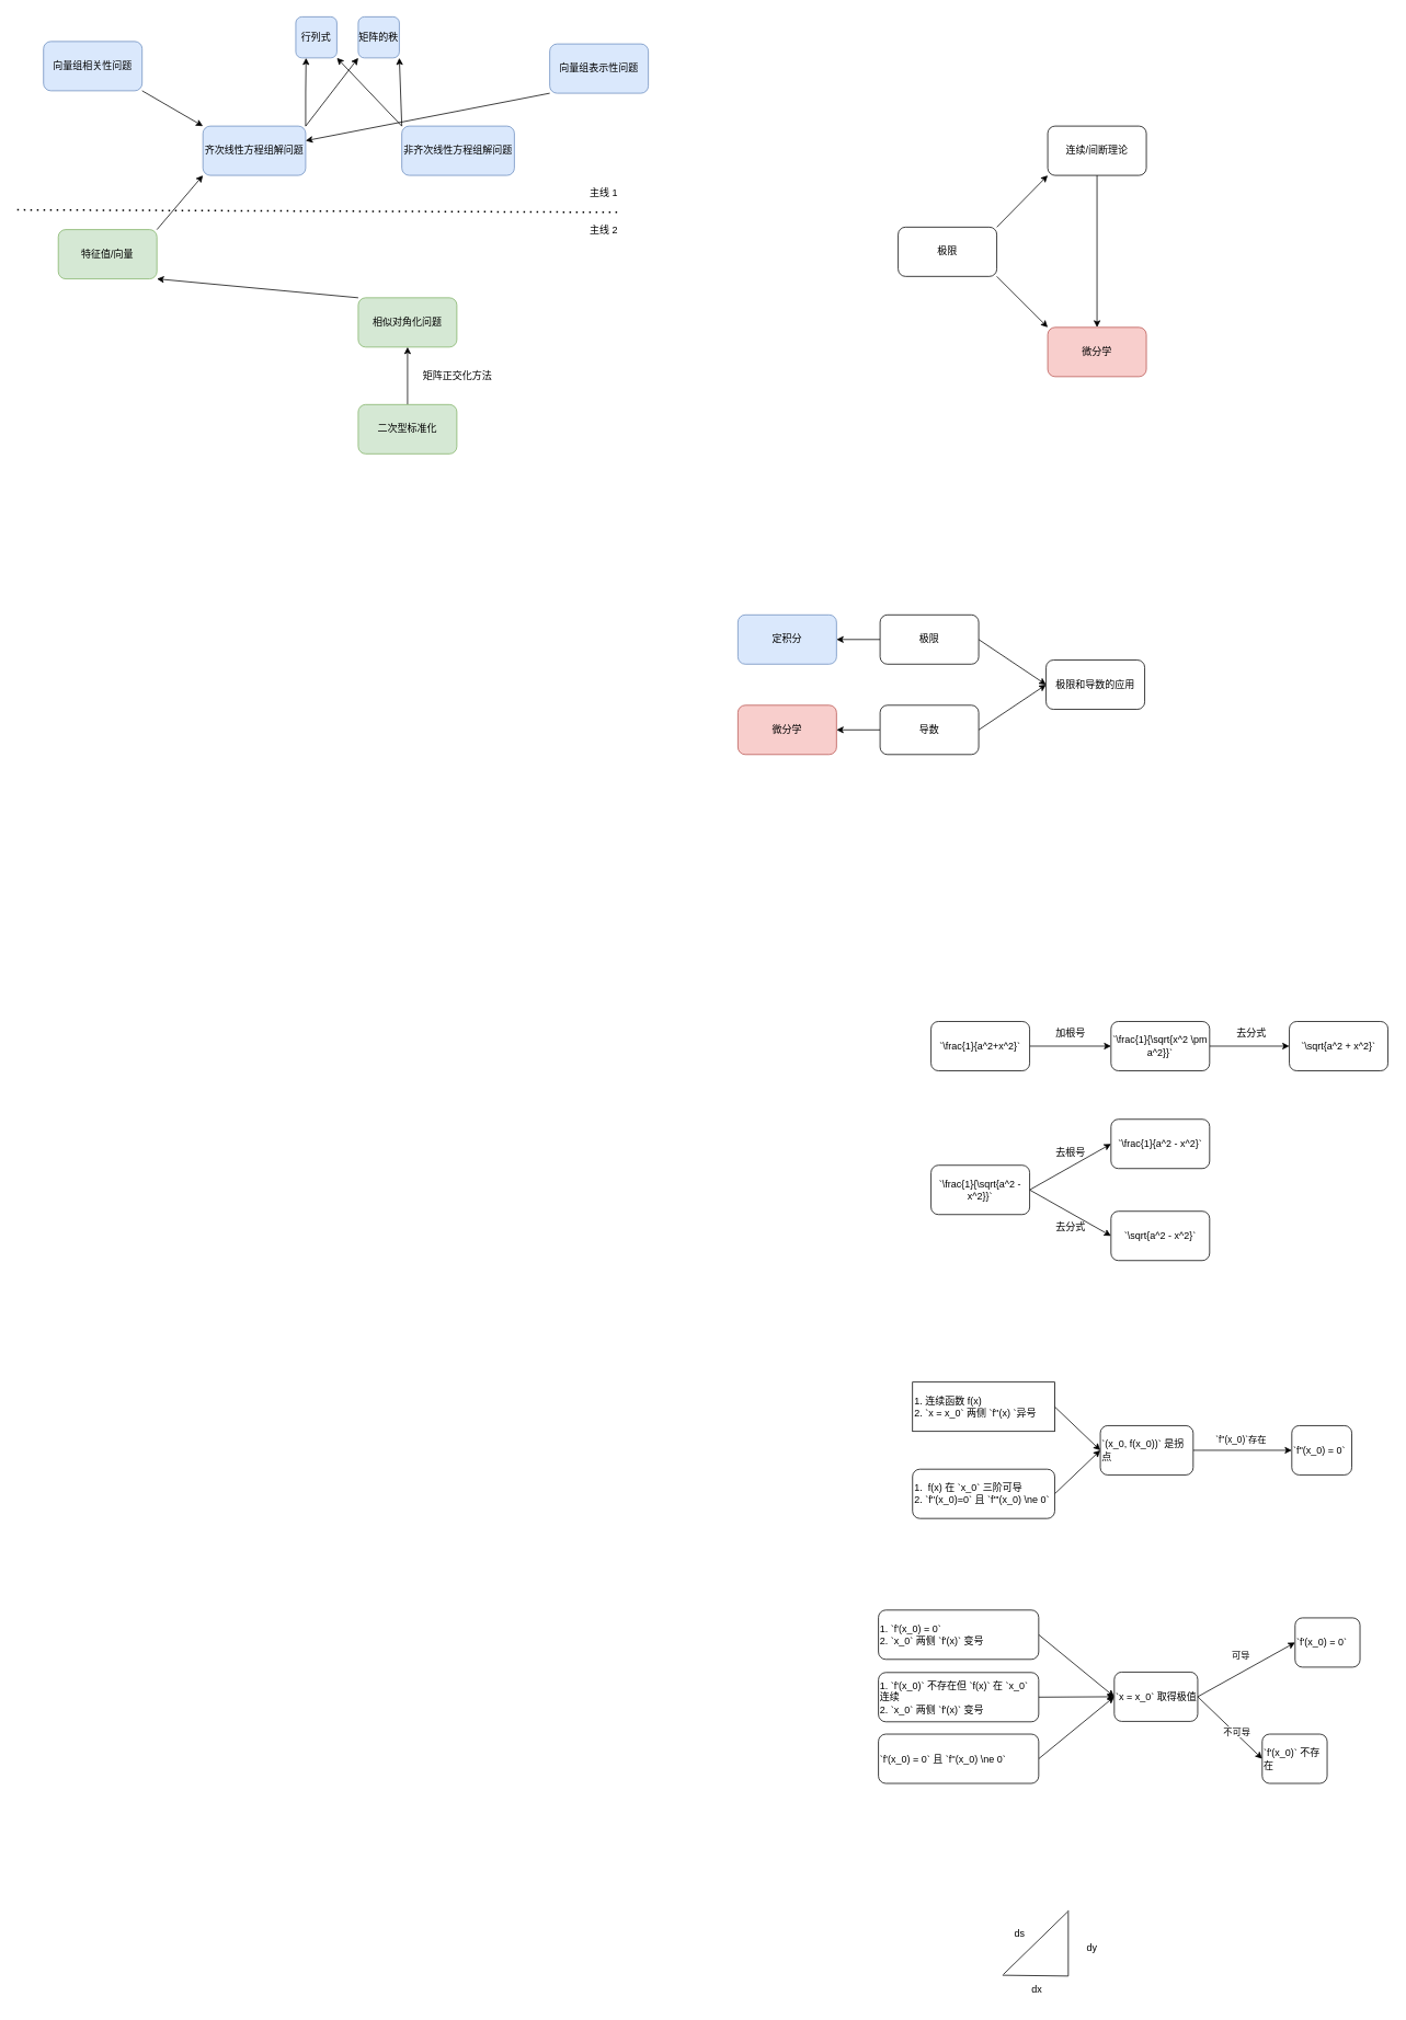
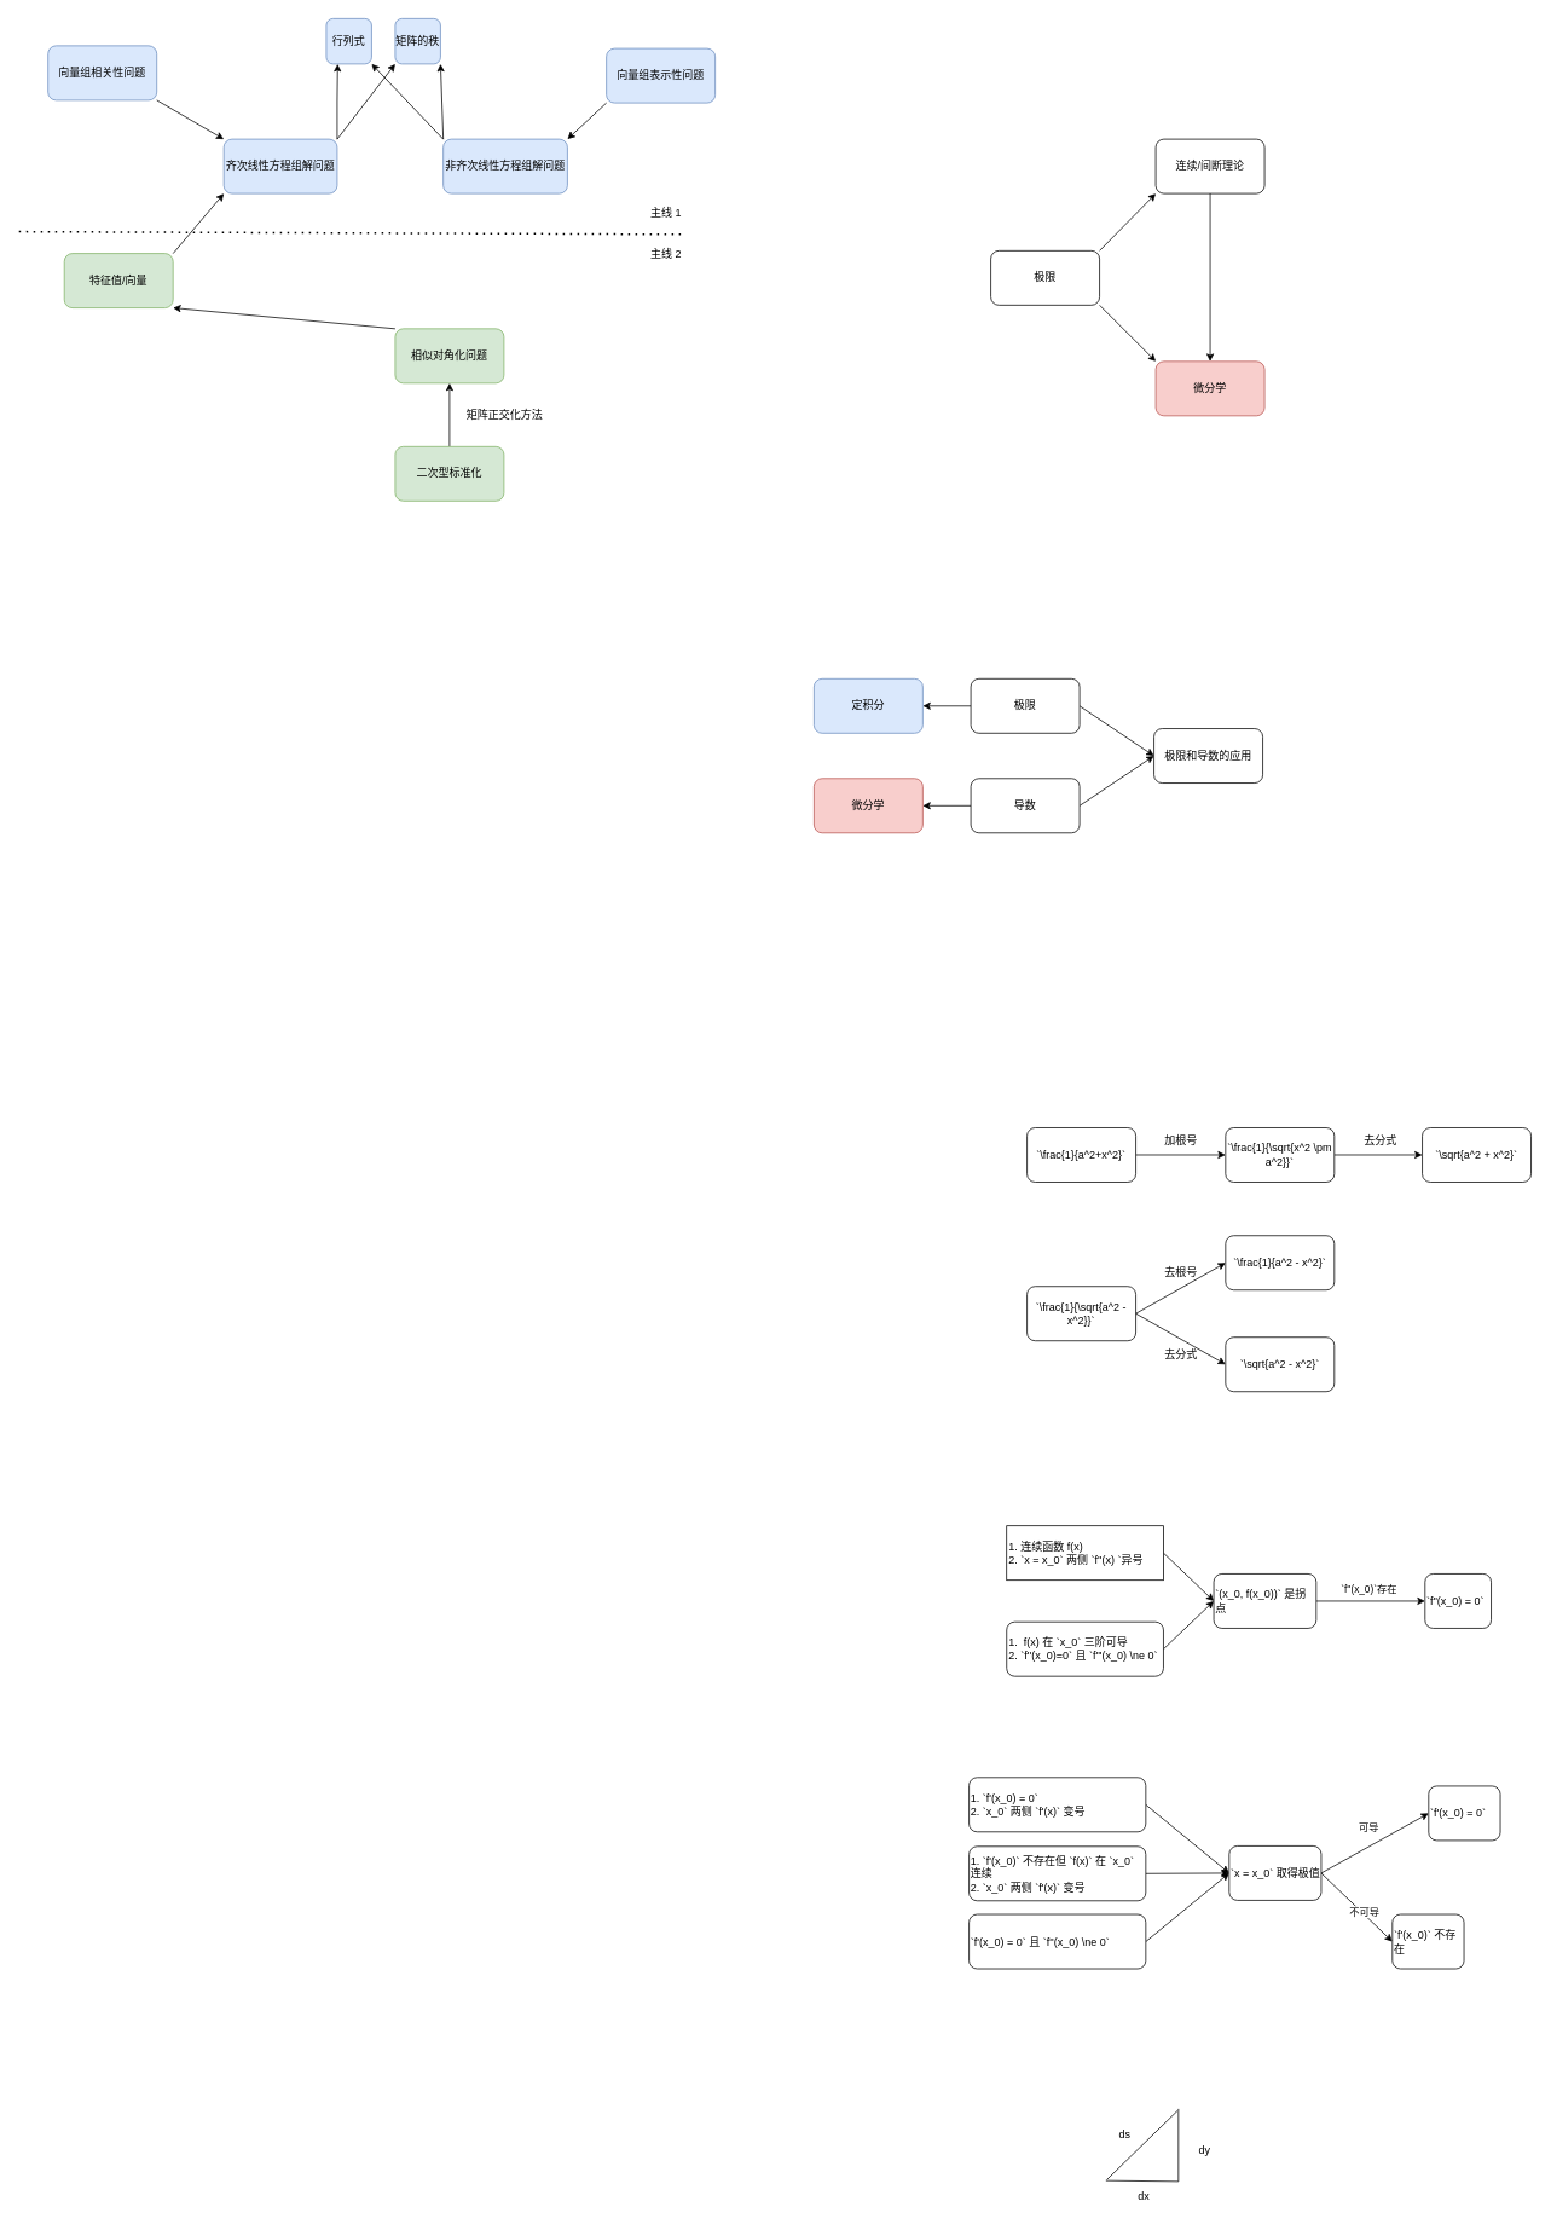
- <mxCell id="20" style="rounded=0;orthogonalLoop=1;jettySize=auto;html=1;exitX=0;exitY=1;exitDx=0;exitDy=0;" parent="1" source="21" target="4" edge="1"><mxGeometry relative="1" as="geometry" /></mxCell>
+ <mxCell id="20" style="rounded=0;orthogonalLoop=1;jettySize=auto;html=1;exitX=0;exitY=1;exitDx=0;exitDy=0;entryX=1;entryY=0;entryDx=0;entryDy=0;" parent="1" source="21" target="19" edge="1"><mxGeometry relative="1" as="geometry" /></mxCell>
